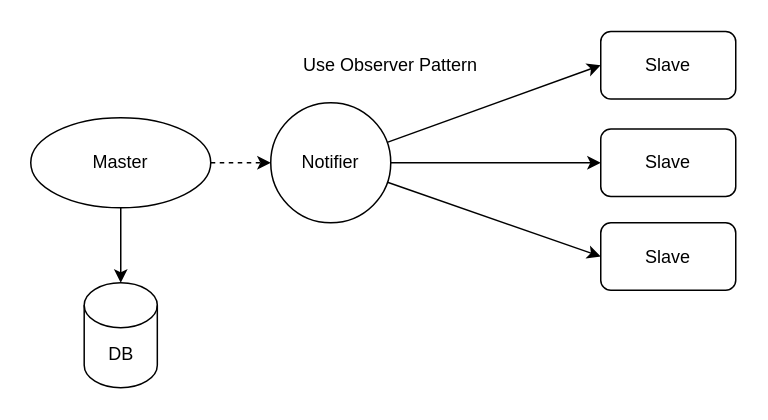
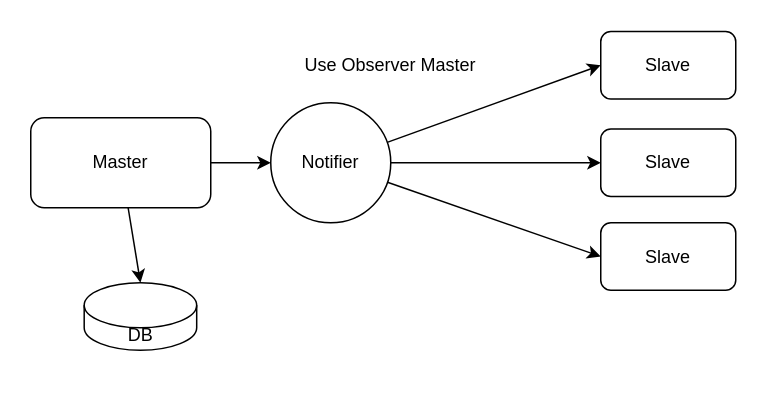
- <mxCell id="9" value="Use Observer Pattern" style="text;html=1;strokeColor=none;fillColor=none;align=center;verticalAlign=middle;whiteSpace=wrap;rounded=0;" vertex="1" parent="1"><mxGeometry x="190" y="28" width="140" height="30" as="geometry" /></mxCell>
+ <mxCell id="9" value="Use Observer Master" style="text;html=1;strokeColor=none;fillColor=none;align=center;verticalAlign=middle;whiteSpace=wrap;rounded=0;" vertex="1" parent="1"><mxGeometry x="190" y="28" width="140" height="30" as="geometry" /></mxCell>
- <mxCell id="4" value="Master" style="ellipse;whiteSpace=wrap;html=1;" vertex="1" parent="1"><mxGeometry x="20" y="78" width="120" height="60" as="geometry" /></mxCell>
+ <mxCell id="4" value="Master" style="rounded=1;whiteSpace=wrap;html=1;" vertex="1" parent="1"><mxGeometry x="20" y="78" width="120" height="60" as="geometry" /></mxCell>
- <mxCell id="2" style="edgeStyle=none;html=1;entryX=0;entryY=0.5;entryDx=0;entryDy=0;dashed=1;" edge="1" parent="1" source="4" target="8"><mxGeometry relative="1" as="geometry" /></mxCell>
+ <mxCell id="2" style="edgeStyle=none;html=1;entryX=0;entryY=0.5;entryDx=0;entryDy=0;" edge="1" parent="1" source="4" target="8"><mxGeometry relative="1" as="geometry" /></mxCell>
- <mxCell id="13" value="DB" style="shape=cylinder3;whiteSpace=wrap;html=1;boundedLbl=1;backgroundOutline=1;size=15;" vertex="1" parent="1"><mxGeometry x="55.63" y="188" width="48.75" height="70" as="geometry" /></mxCell>
+ <mxCell id="13" value="DB" style="shape=cylinder3;whiteSpace=wrap;html=1;boundedLbl=1;backgroundOutline=1;size=15;" vertex="1" parent="1"><mxGeometry x="55.63" y="188" width="75" height="45" as="geometry" /></mxCell>
